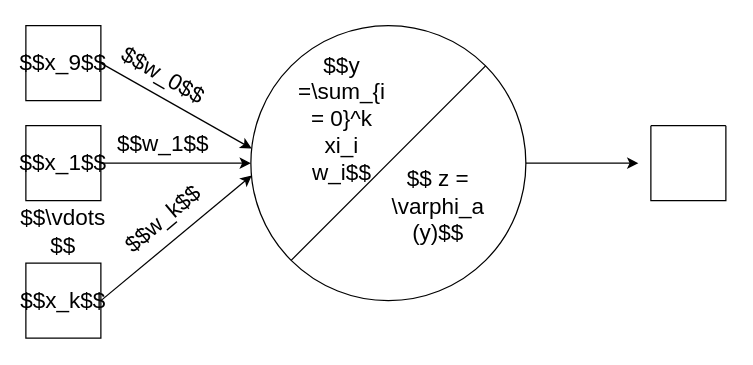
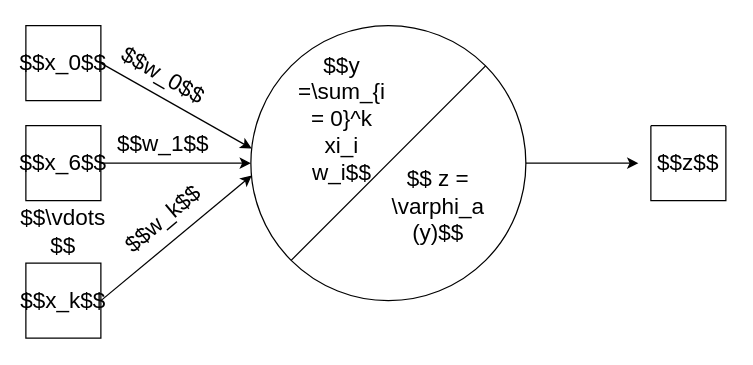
- <mxCell id="15" value="&lt;div&gt;$$x_9$$&lt;/div&gt;" style="text;html=1;strokeColor=none;fillColor=none;align=center;verticalAlign=middle;whiteSpace=wrap;rounded=0;fontSize=18;" vertex="1" parent="13"><mxGeometry y="15" width="60" height="30" as="geometry" /></mxCell>
+ <mxCell id="15" value="&lt;div&gt;$$x_0$$&lt;/div&gt;" style="text;html=1;strokeColor=none;fillColor=none;align=center;verticalAlign=middle;whiteSpace=wrap;rounded=0;fontSize=18;" vertex="1" parent="13"><mxGeometry y="15" width="60" height="30" as="geometry" /></mxCell>
- <mxCell id="17" value="&lt;div&gt;$$x_1$$&lt;/div&gt;" style="whiteSpace=wrap;html=1;aspect=fixed;fontSize=18;" vertex="1" parent="16"><mxGeometry width="60" height="60" as="geometry" /></mxCell>
+ <mxCell id="17" value="&lt;div&gt;$$x_6$$&lt;/div&gt;" style="whiteSpace=wrap;html=1;aspect=fixed;fontSize=18;" vertex="1" parent="16"><mxGeometry width="60" height="60" as="geometry" /></mxCell>
+ <mxCell id="26" value="$$z$$" style="text;html=1;strokeColor=none;fillColor=none;align=center;verticalAlign=middle;whiteSpace=wrap;rounded=0;fontSize=18;" vertex="1" parent="25"><mxGeometry y="15" width="60" height="30" as="geometry" /></mxCell>
